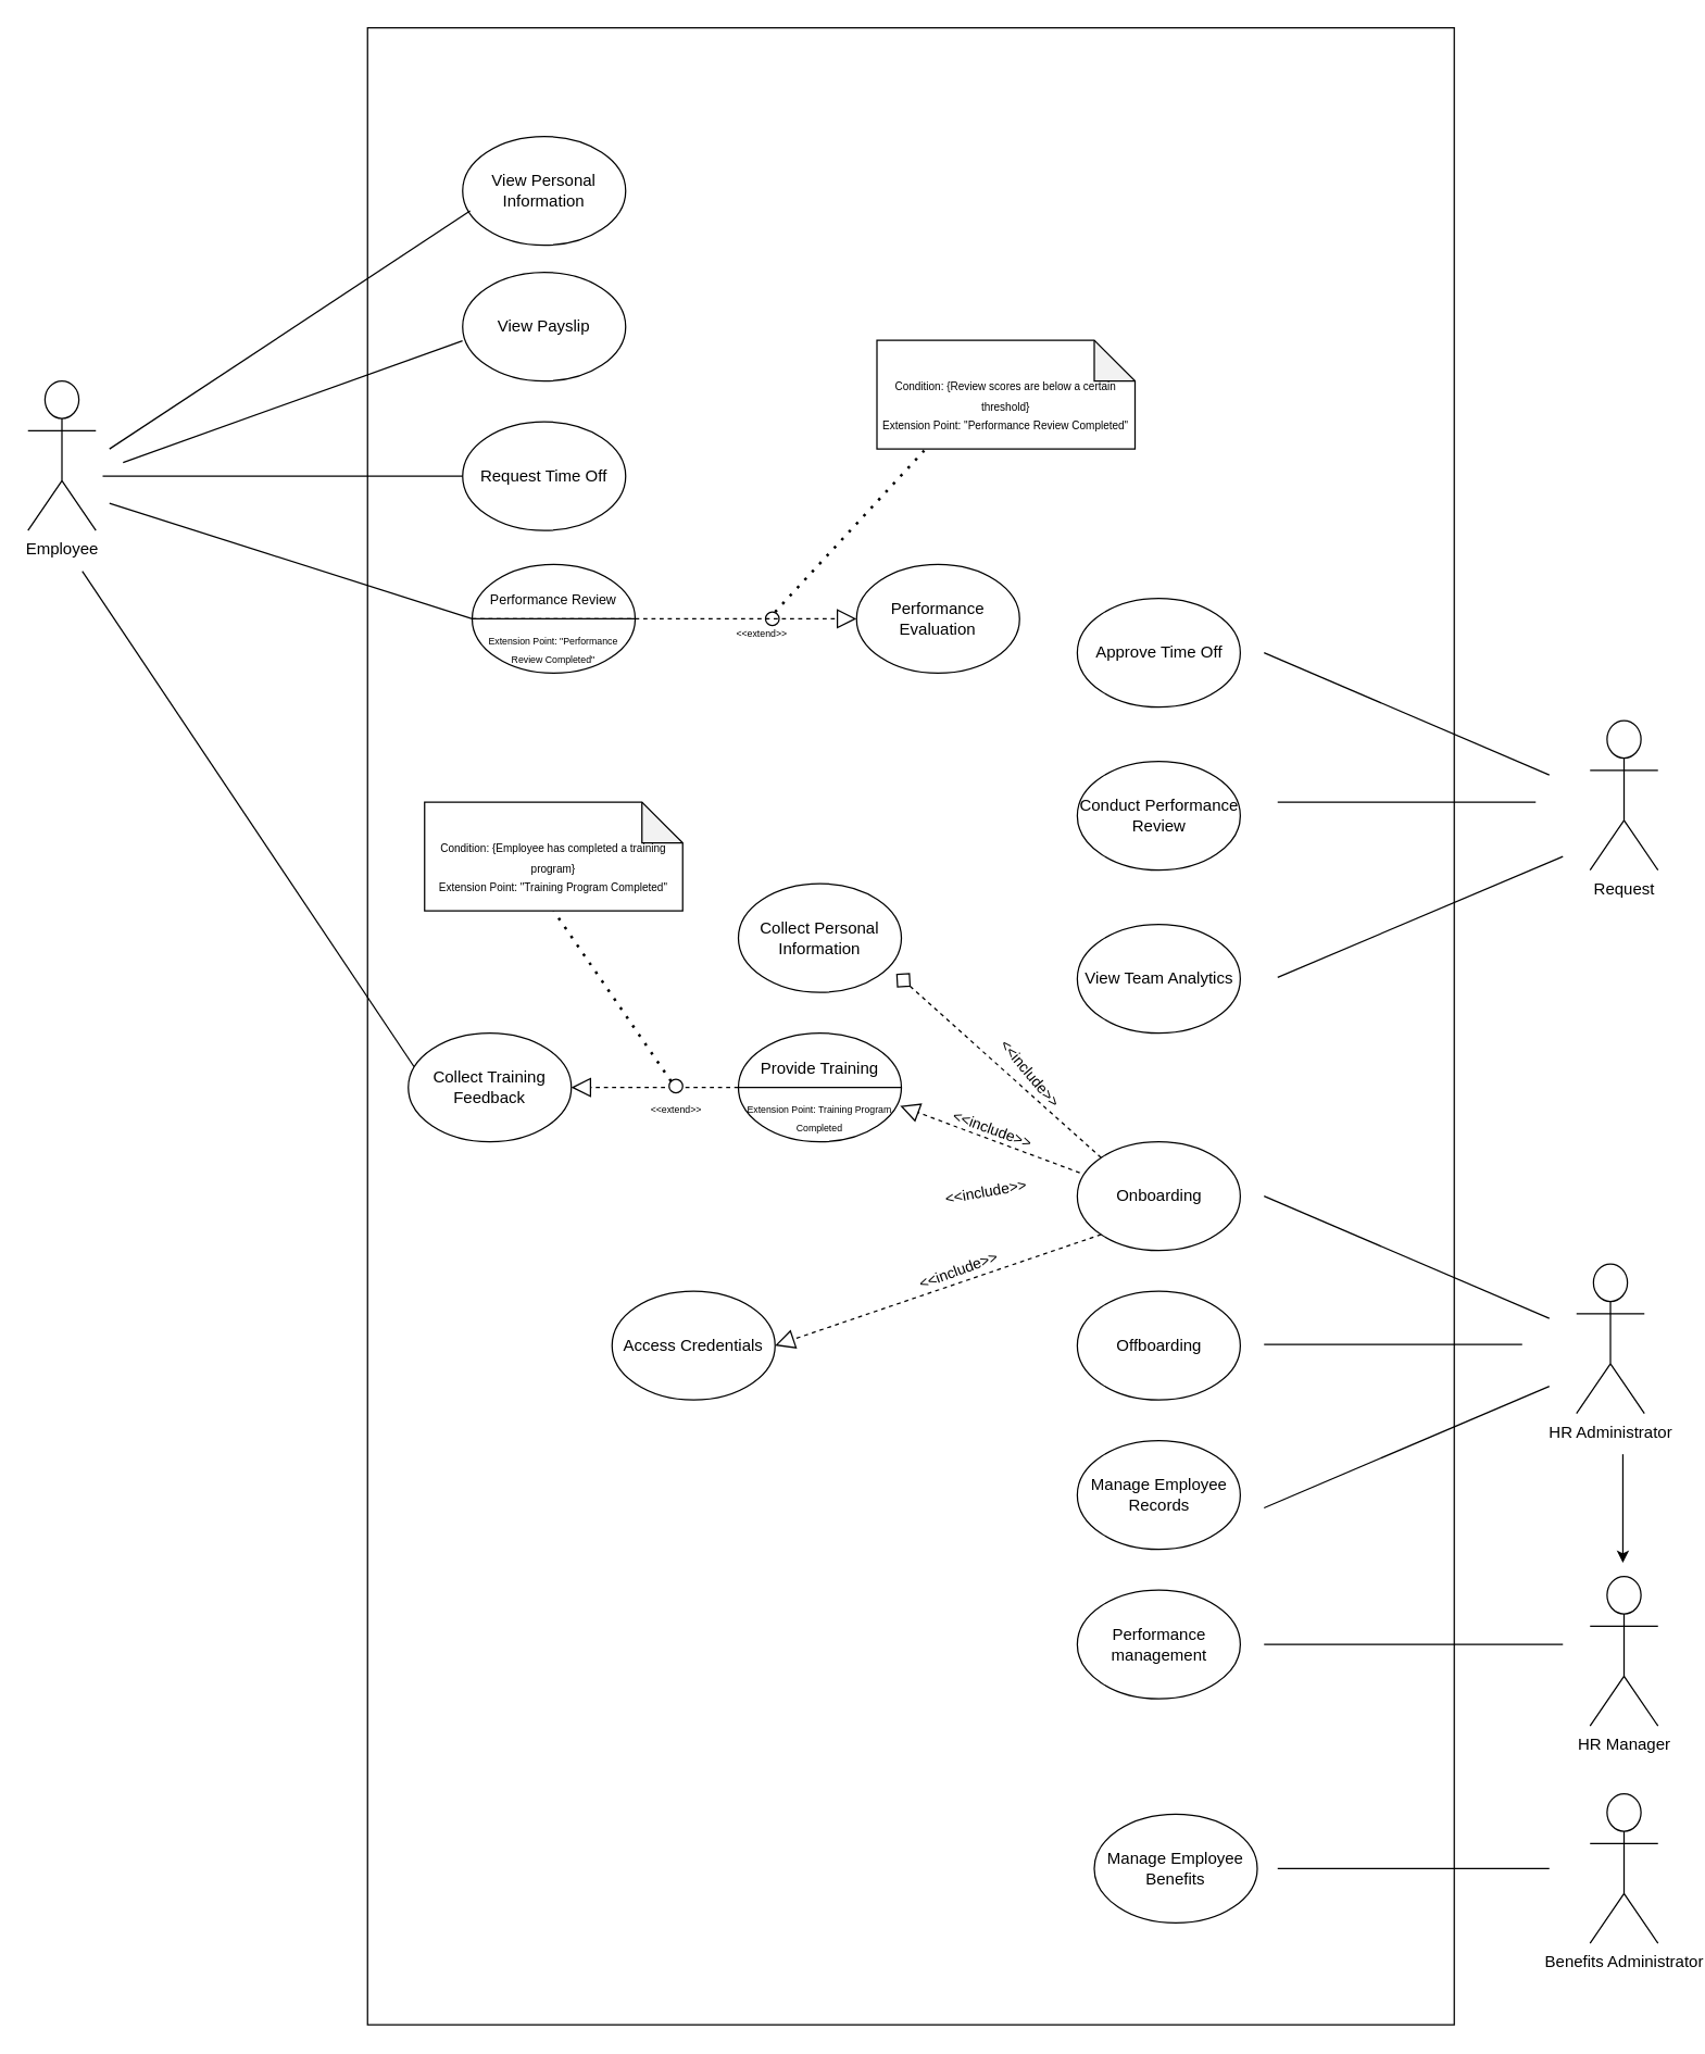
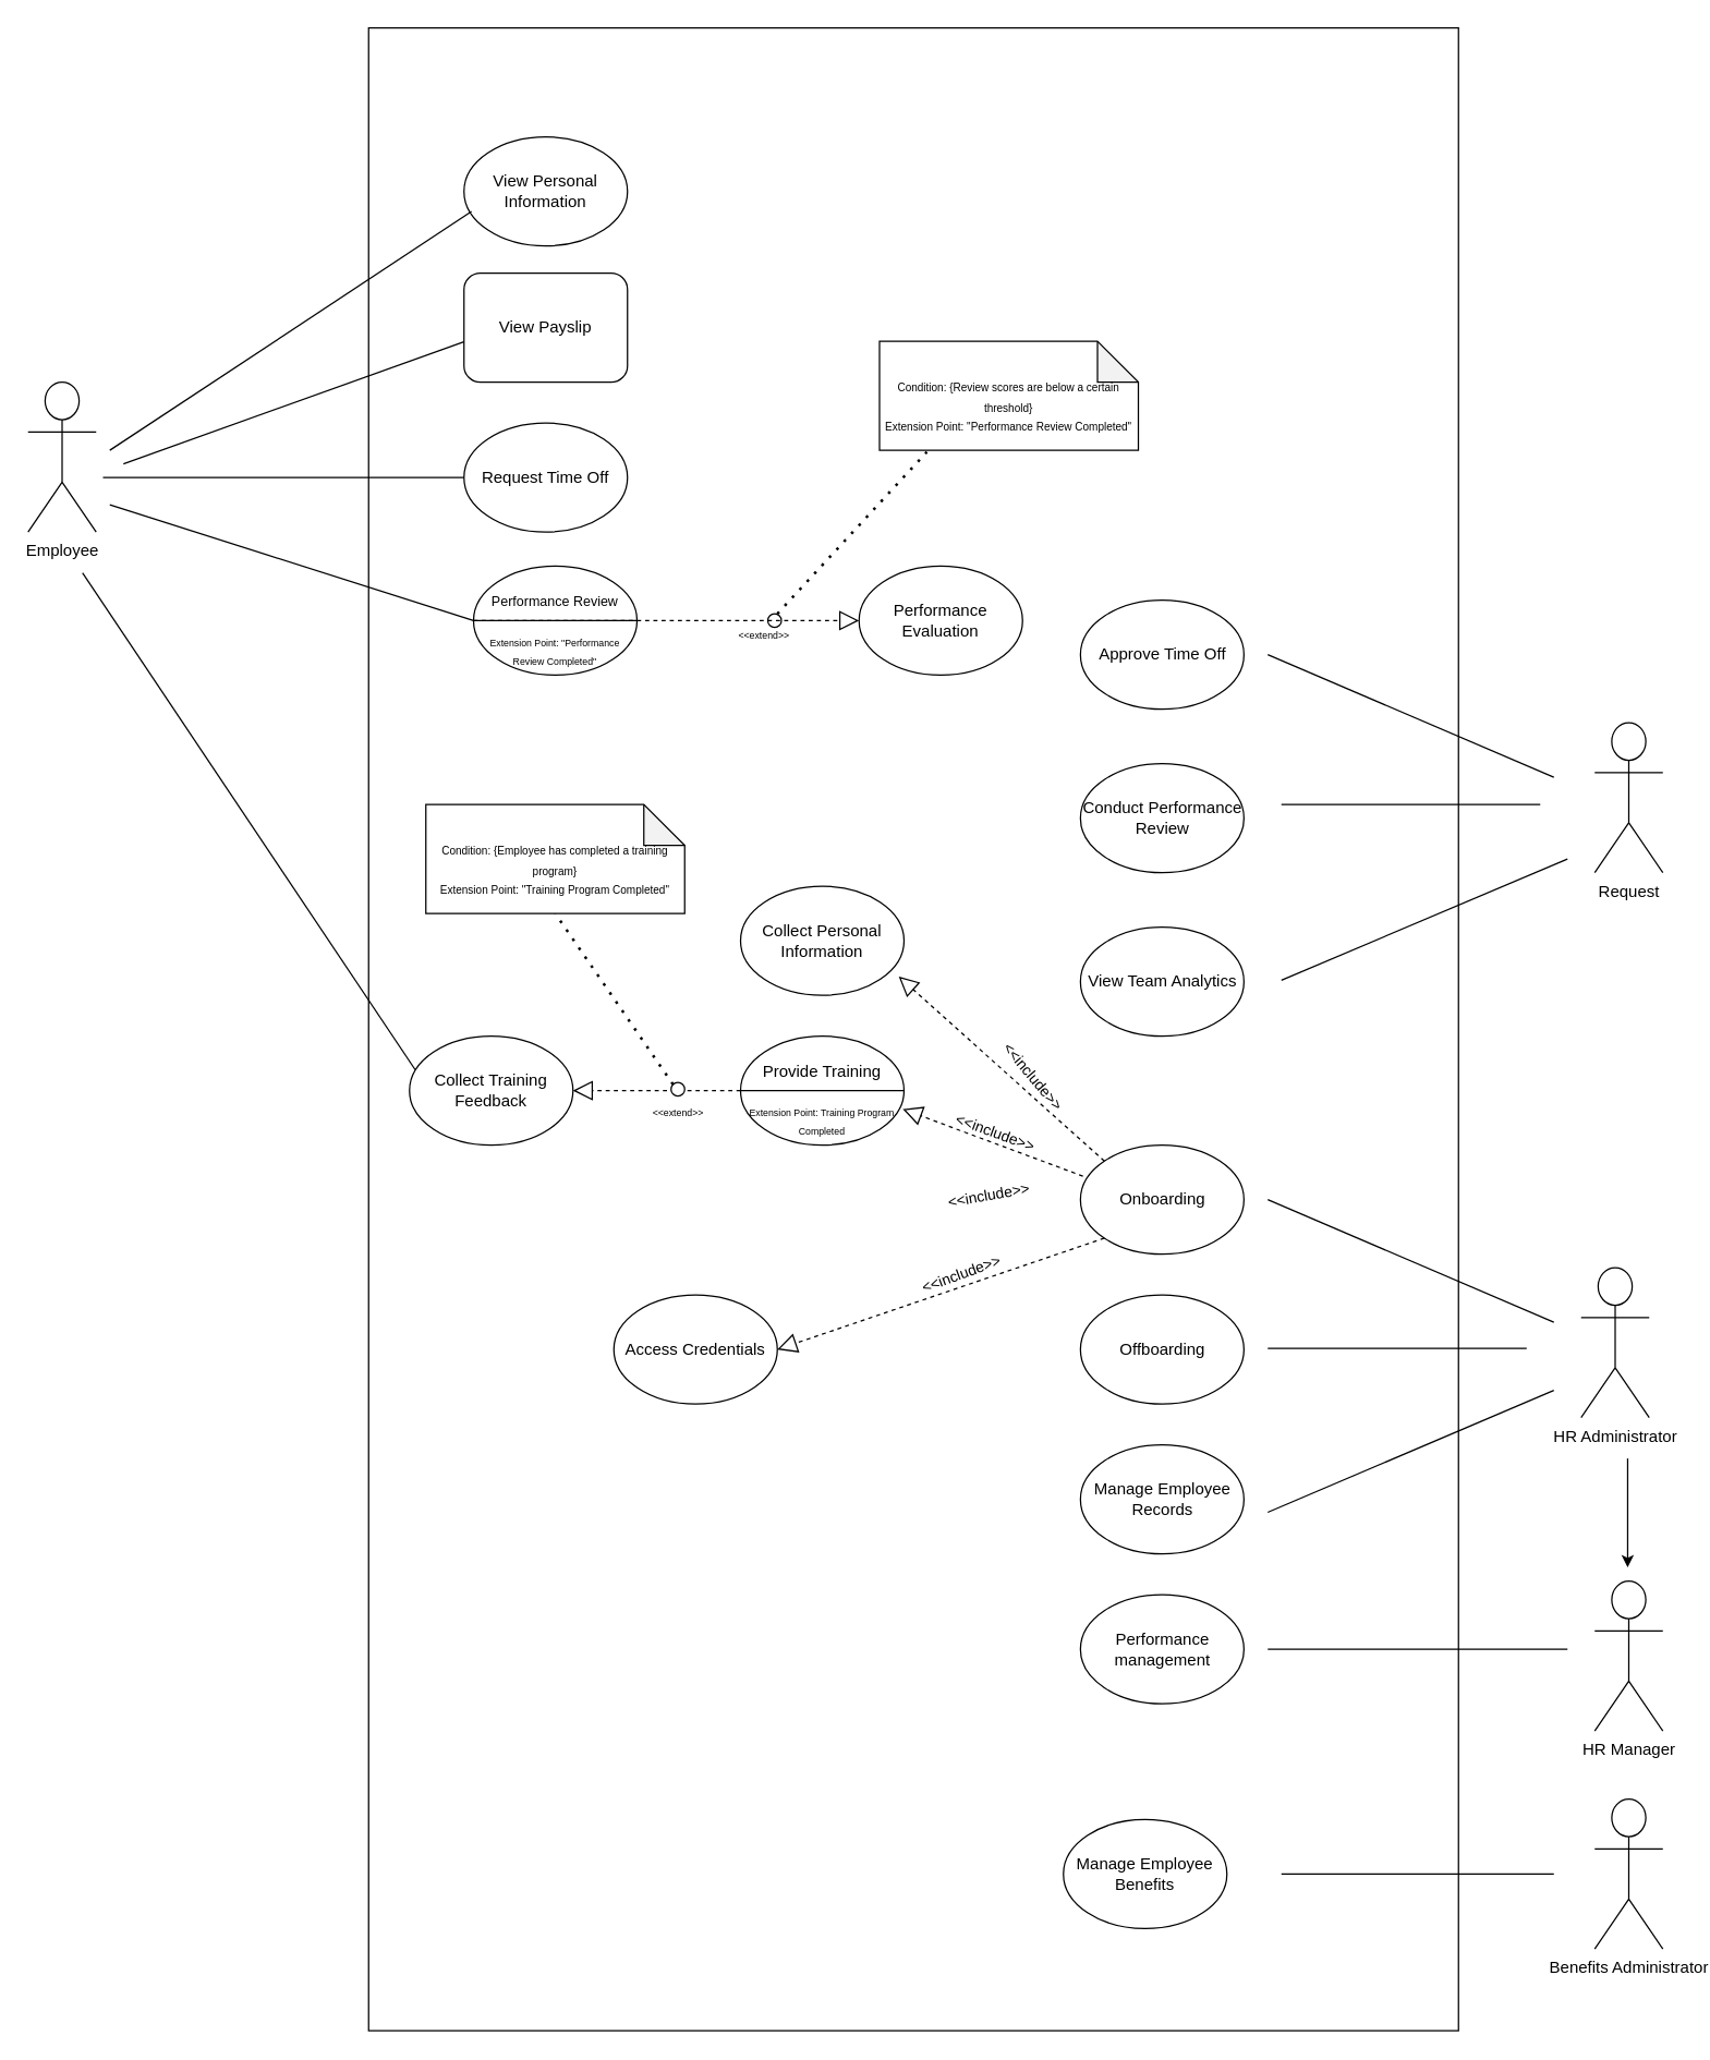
- <mxCell id="42" value="View Payslip" style="ellipse;whiteSpace=wrap;html=1;" vertex="1" parent="1"><mxGeometry x="340" y="200" width="120" height="80" as="geometry" /></mxCell>
+ <mxCell id="42" value="View Payslip" style="whiteSpace=wrap;html=1;rounded=1;" vertex="1" parent="1"><mxGeometry x="340" y="200" width="120" height="80" as="geometry" /></mxCell>
- <mxCell id="26" value="" style="endArrow=diamond;dashed=1;endFill=0;endSize=12;html=1;rounded=0;entryX=0.968;entryY=0.829;entryDx=0;entryDy=0;exitX=0;exitY=0;exitDx=0;exitDy=0;entryPerimeter=0;" edge="1" parent="1" source="10" target="21"><mxGeometry width="160" relative="1" as="geometry"><mxPoint x="730" y="940" as="sourcePoint" /><mxPoint x="890" y="940" as="targetPoint" /></mxGeometry></mxCell>
+ <mxCell id="26" value="" style="endArrow=block;dashed=1;endFill=0;endSize=12;html=1;rounded=0;entryX=0.968;entryY=0.829;entryDx=0;entryDy=0;exitX=0;exitY=0;exitDx=0;exitDy=0;entryPerimeter=0;" edge="1" parent="1" source="10" target="21"><mxGeometry width="160" relative="1" as="geometry"><mxPoint x="730" y="940" as="sourcePoint" /><mxPoint x="890" y="940" as="targetPoint" /></mxGeometry></mxCell>
- <mxCell id="31" value="Manage Employee Benefits" style="ellipse;whiteSpace=wrap;html=1;" vertex="1" parent="1"><mxGeometry x="805" y="1335" width="120" height="80" as="geometry" /></mxCell>
+ <mxCell id="31" value="Manage Employee Benefits" style="ellipse;whiteSpace=wrap;html=1;" vertex="1" parent="1"><mxGeometry x="780" y="1335" width="120" height="80" as="geometry" /></mxCell>
